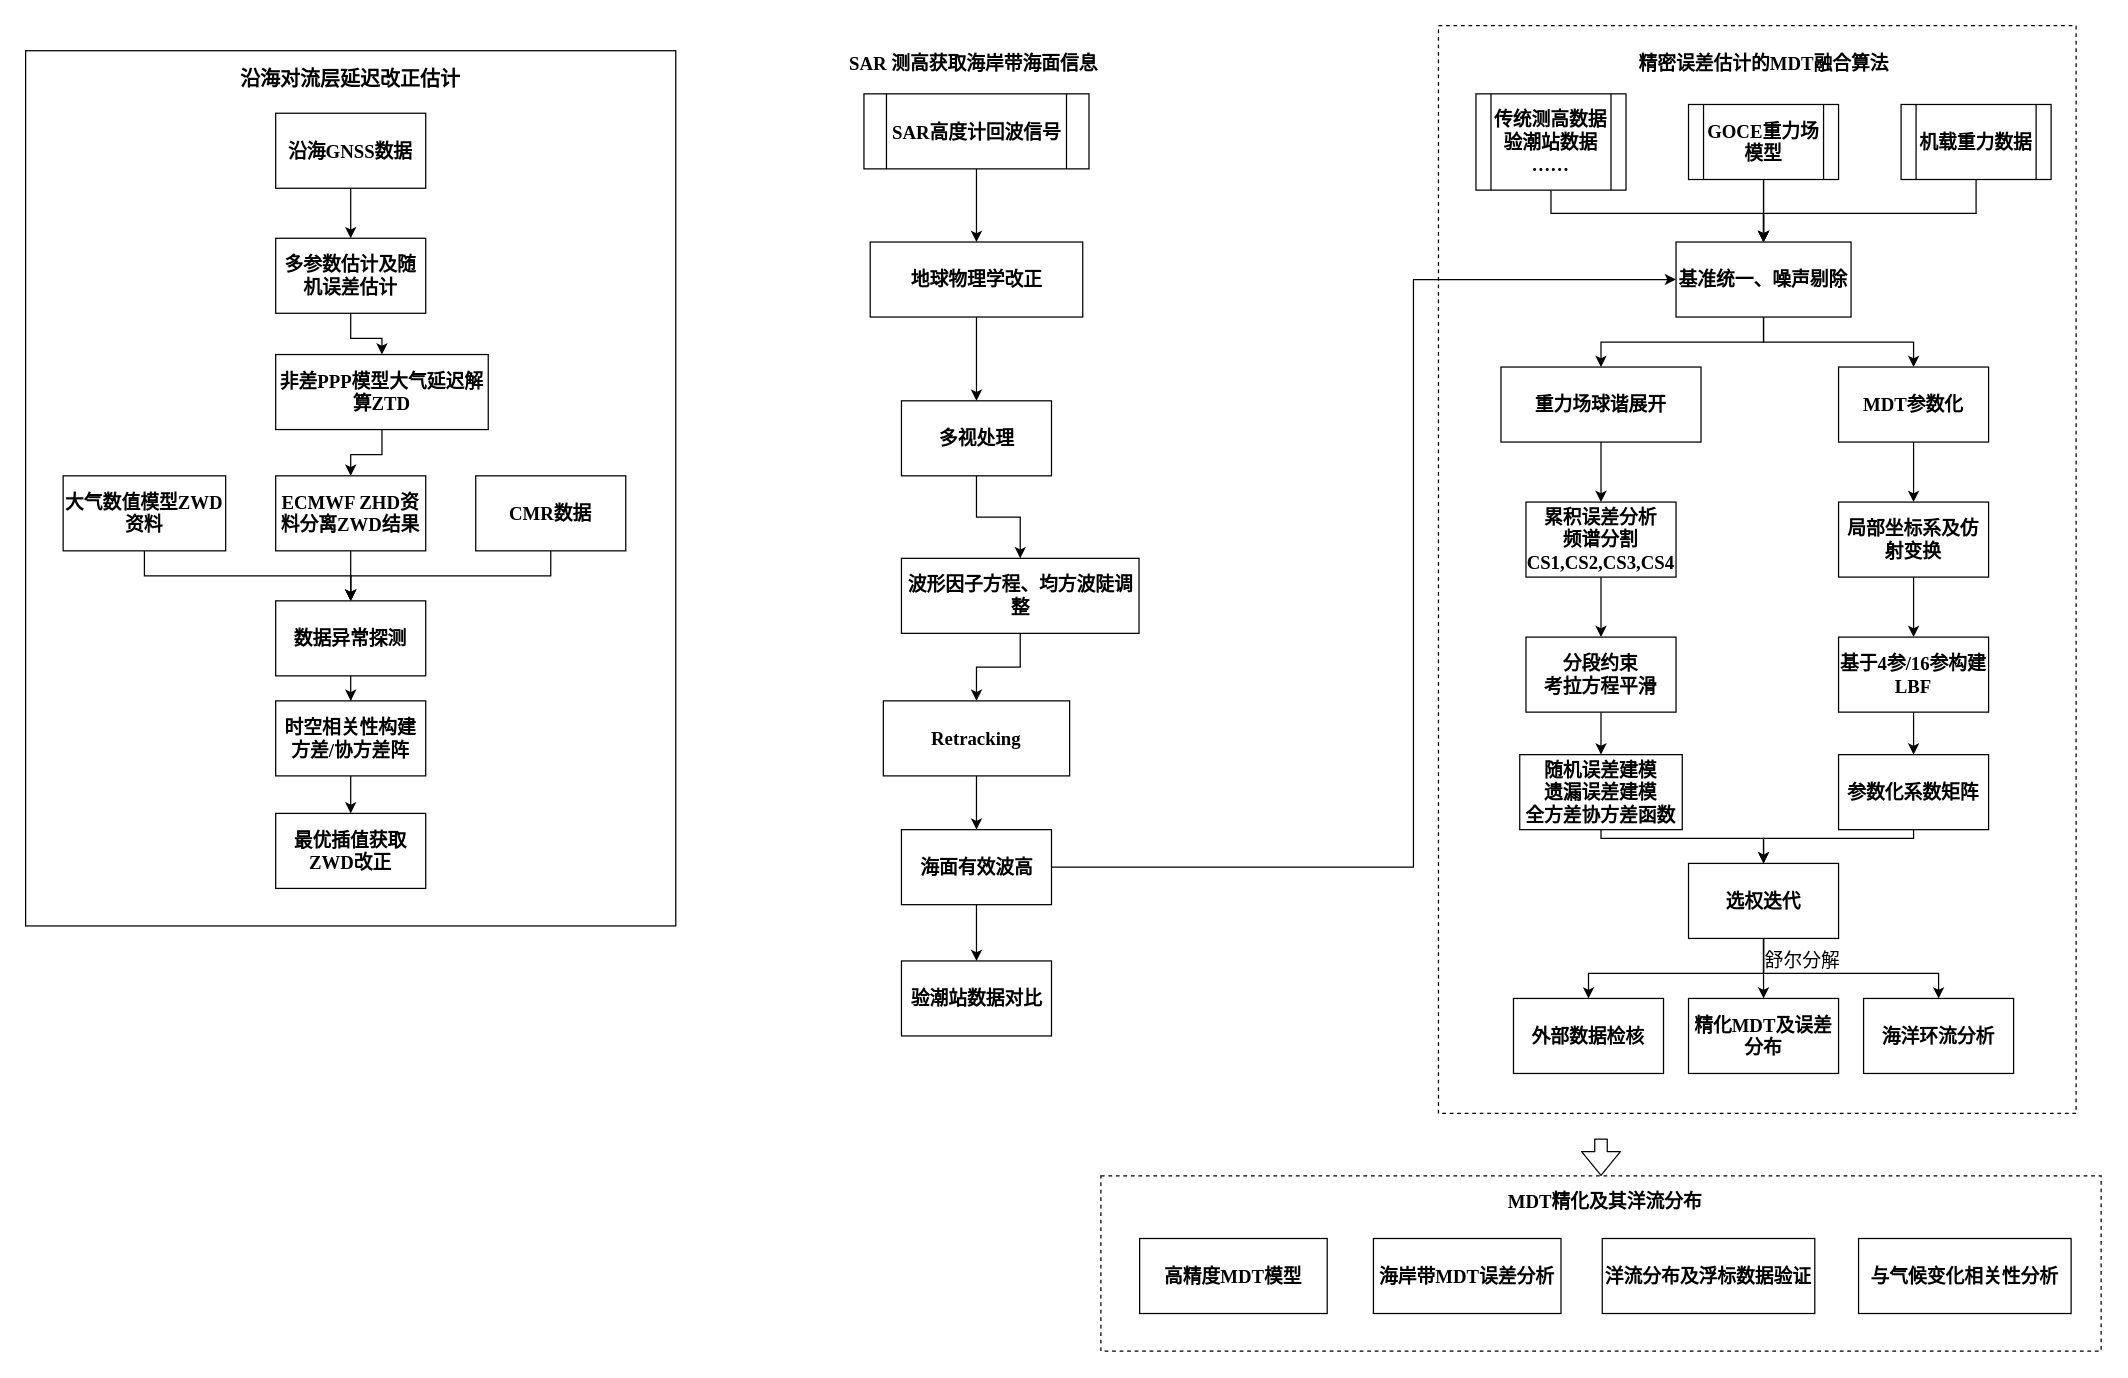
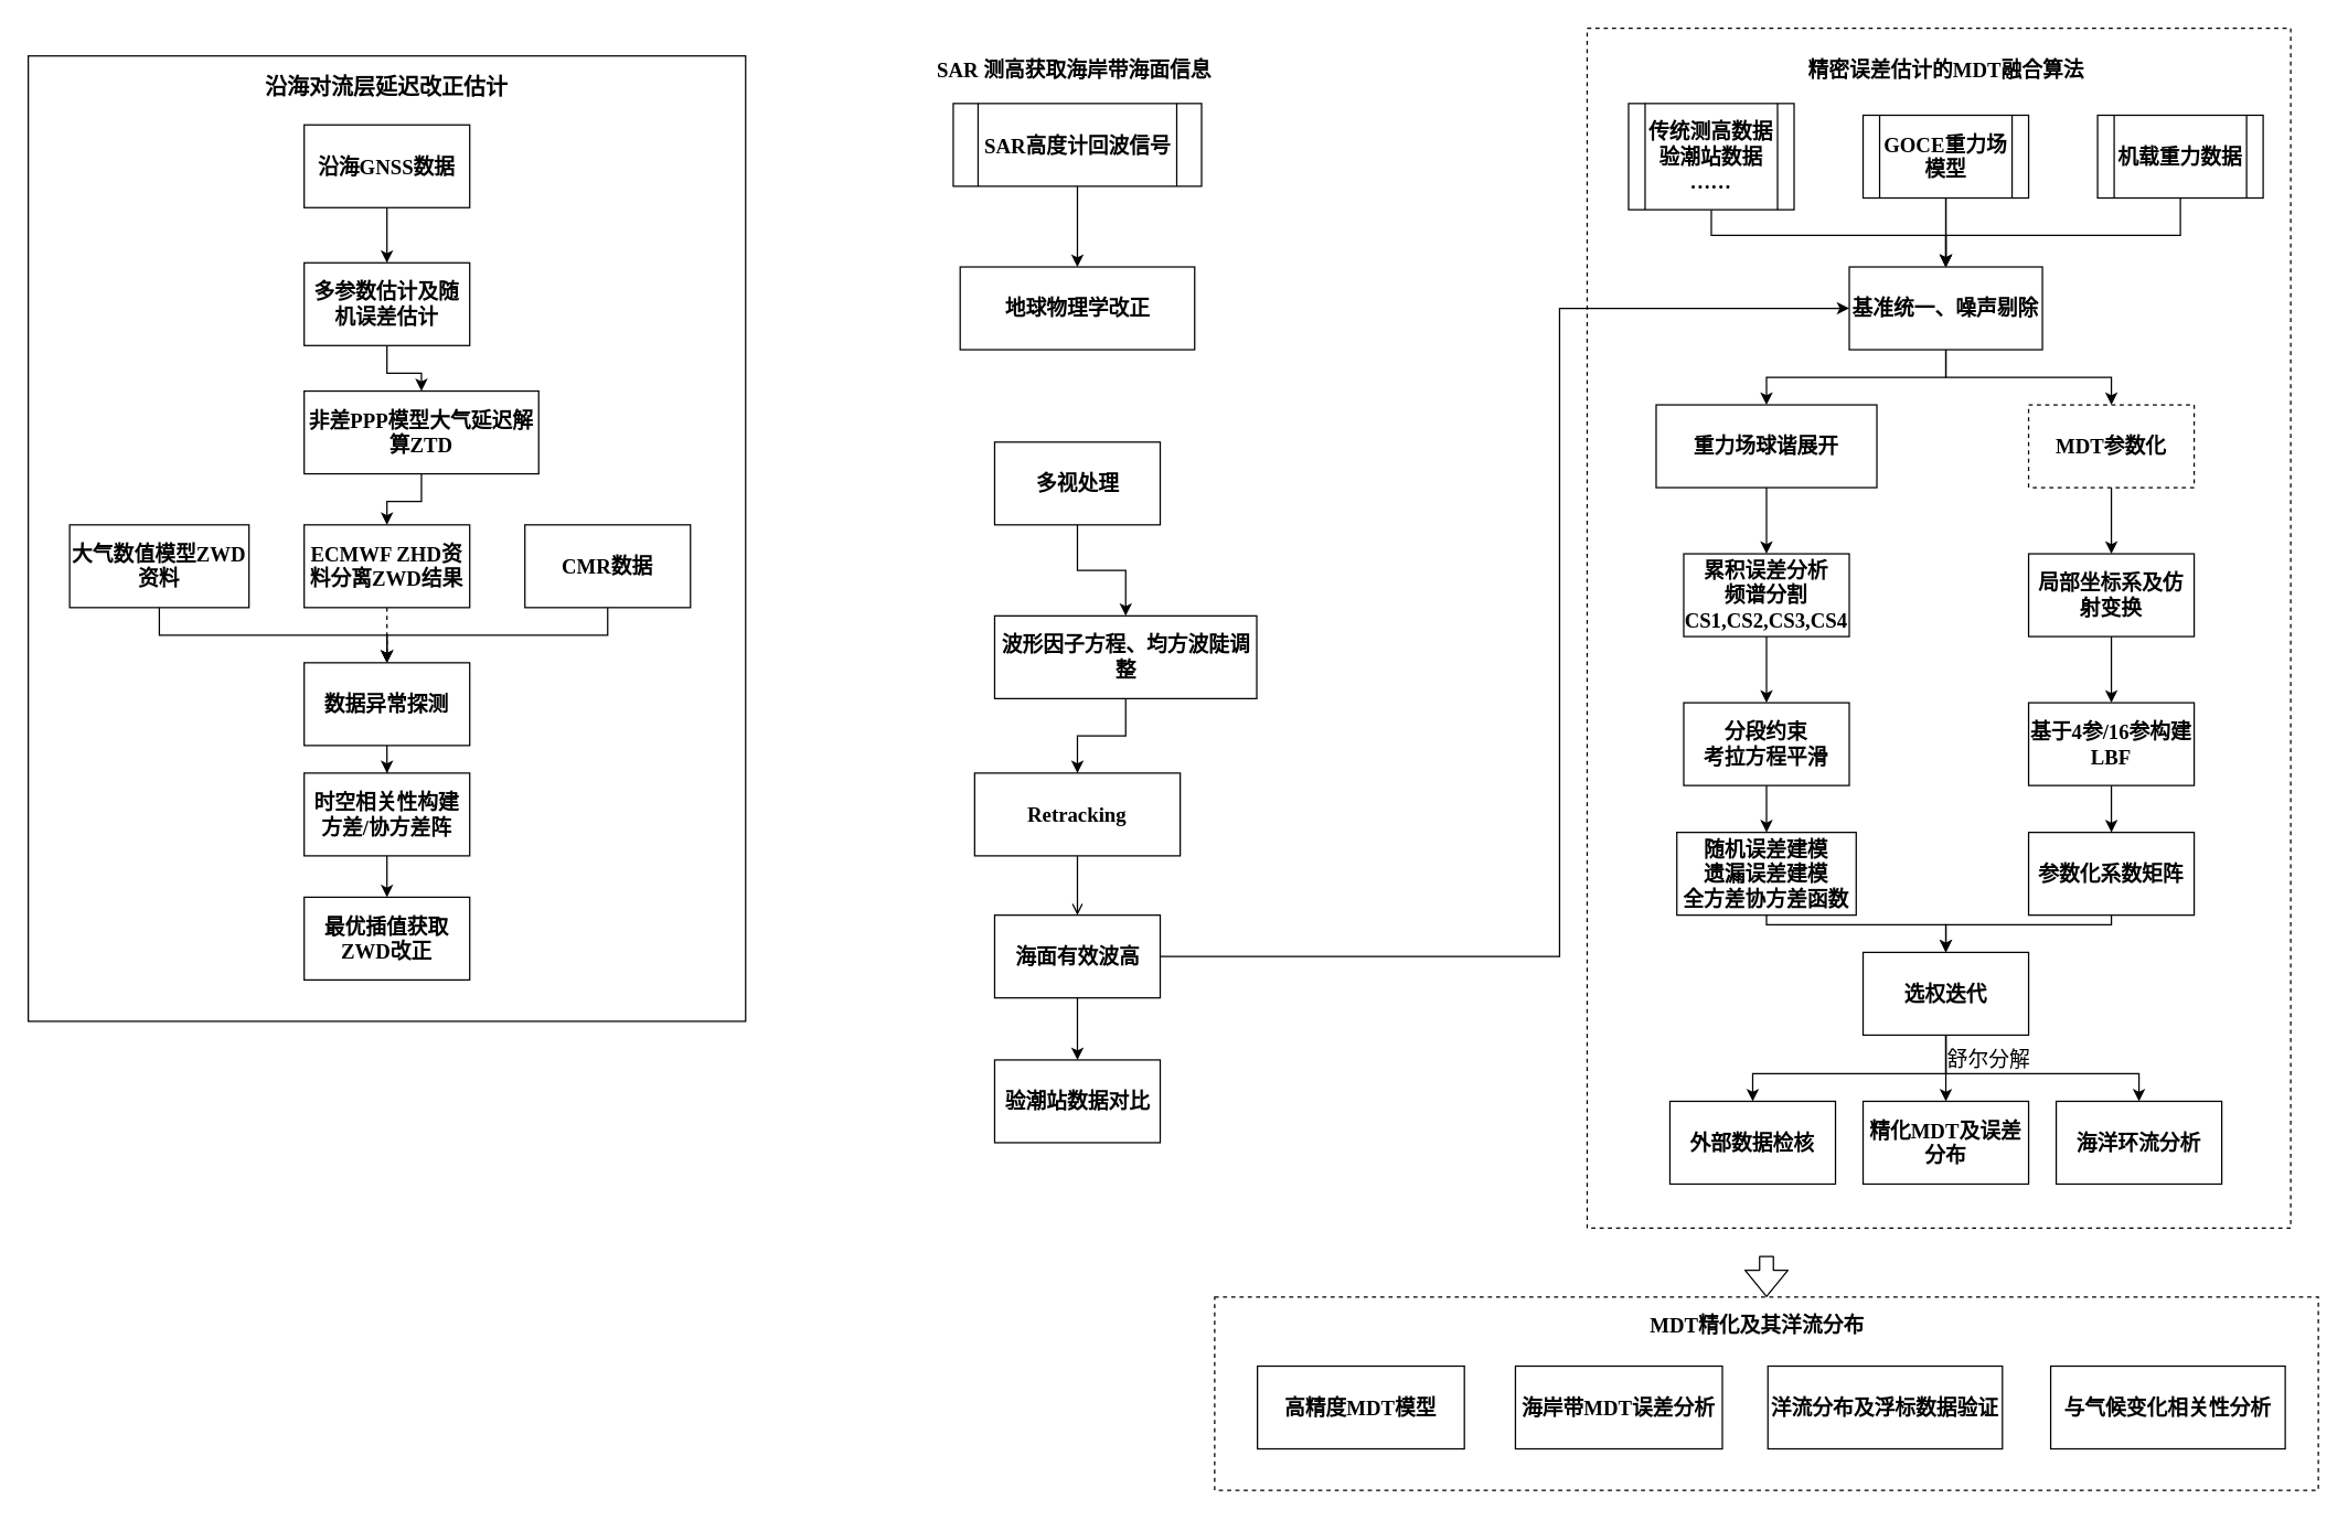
- <mxCell id="6" value="" style="edgeStyle=orthogonalEdgeStyle;rounded=0;orthogonalLoop=1;jettySize=auto;html=1;fontFamily=Times New Roman;fontStyle=1;fontSize=15;" parent="1" source="7" target="9" edge="1"><mxGeometry relative="1" as="geometry" /></mxCell>
- <mxCell id="37" value="MDT参数化" style="rounded=0;whiteSpace=wrap;html=1;fontFamily=Times New Roman;fontStyle=1;fontSize=15;" parent="1" vertex="1"><mxGeometry x="1470" y="293" width="120" height="60" as="geometry" /></mxCell>
+ <mxCell id="37" value="MDT参数化" style="rounded=0;whiteSpace=wrap;html=1;fontFamily=Times New Roman;fontStyle=1;fontSize=15;dashed=1;" parent="1" vertex="1"><mxGeometry x="1470" y="293" width="120" height="60" as="geometry" /></mxCell>
- <mxCell id="67" value="" style="edgeStyle=orthogonalEdgeStyle;rounded=0;orthogonalLoop=1;jettySize=auto;html=1;fontSize=15;fontFamily=Times New Roman;" edge="1" parent="1" source="68" target="74"><mxGeometry relative="1" as="geometry" /></mxCell>
+ <mxCell id="67" value="" style="edgeStyle=orthogonalEdgeStyle;rounded=0;orthogonalLoop=1;jettySize=auto;html=1;fontSize=15;fontFamily=Times New Roman;dashed=1;" edge="1" parent="1" source="68" target="74"><mxGeometry relative="1" as="geometry" /></mxCell>
- <mxCell id="12" value="" style="edgeStyle=orthogonalEdgeStyle;rounded=0;orthogonalLoop=1;jettySize=auto;html=1;fontFamily=Times New Roman;fontStyle=1;fontSize=15;" parent="1" source="13" target="15" edge="1"><mxGeometry relative="1" as="geometry" /></mxCell>
+ <mxCell id="12" value="" style="edgeStyle=orthogonalEdgeStyle;rounded=0;orthogonalLoop=1;jettySize=auto;html=1;fontFamily=Times New Roman;fontStyle=1;fontSize=15;endArrow=open;" parent="1" source="13" target="15" edge="1"><mxGeometry relative="1" as="geometry" /></mxCell>
- <mxCell id="56" value="MDT精化及其洋流分布" style="text;html=1;strokeColor=none;fillColor=none;align=center;verticalAlign=middle;whiteSpace=wrap;rounded=0;dashed=1;fontFamily=Times New Roman;fontSize=15;fontStyle=1" parent="1" vertex="1"><mxGeometry x="1182" y="950" width="203" height="20" as="geometry" /></mxCell>
+ <mxCell id="56" value="MDT精化及其洋流分布" style="text;html=1;strokeColor=none;fillColor=none;align=center;verticalAlign=middle;whiteSpace=wrap;rounded=0;dashed=1;fontFamily=Times New Roman;fontSize=15;fontStyle=1" parent="1" vertex="1"><mxGeometry x="1172" y="950" width="203" height="20" as="geometry" /></mxCell>
